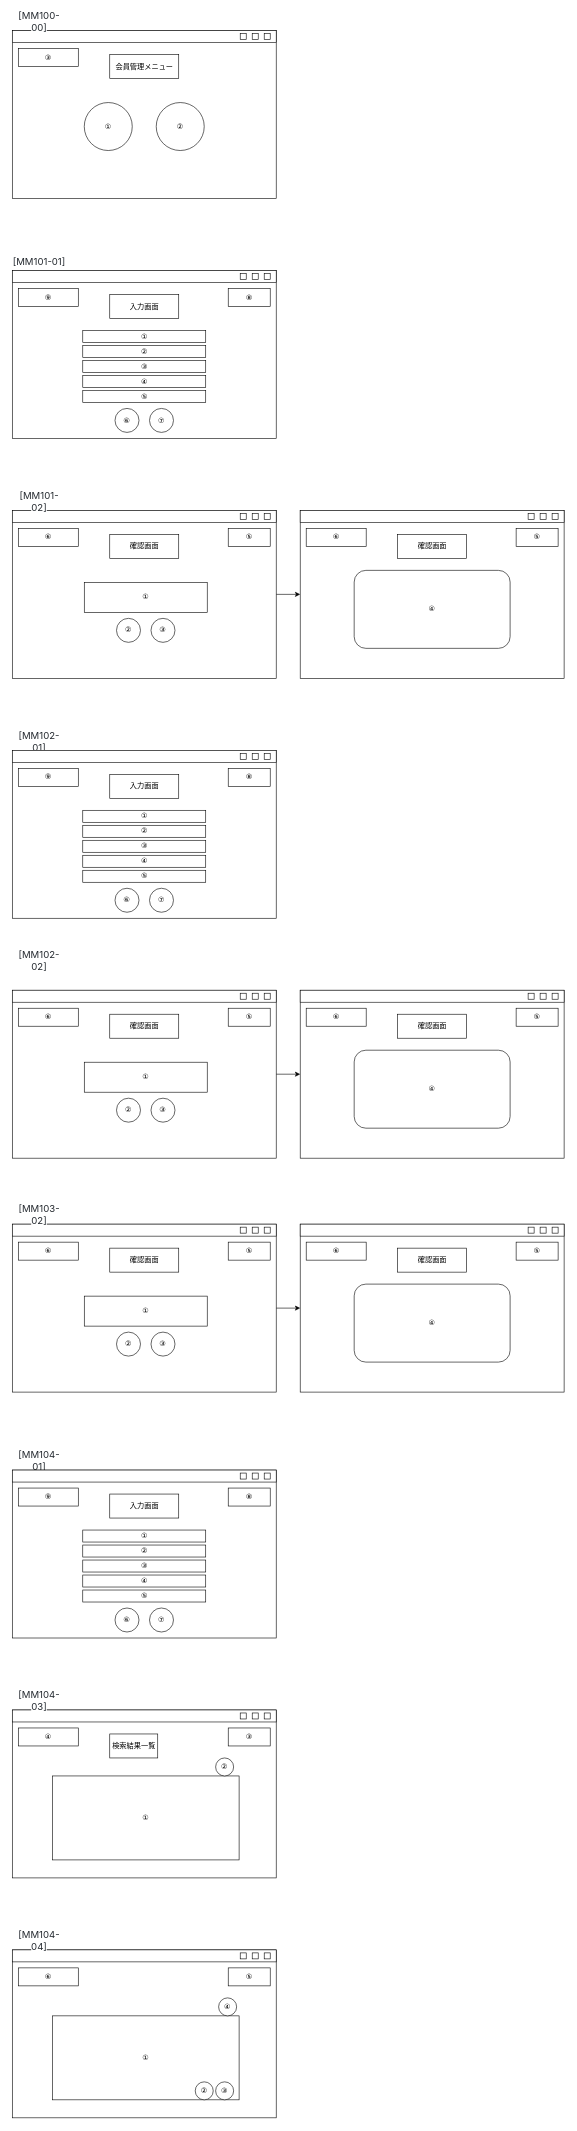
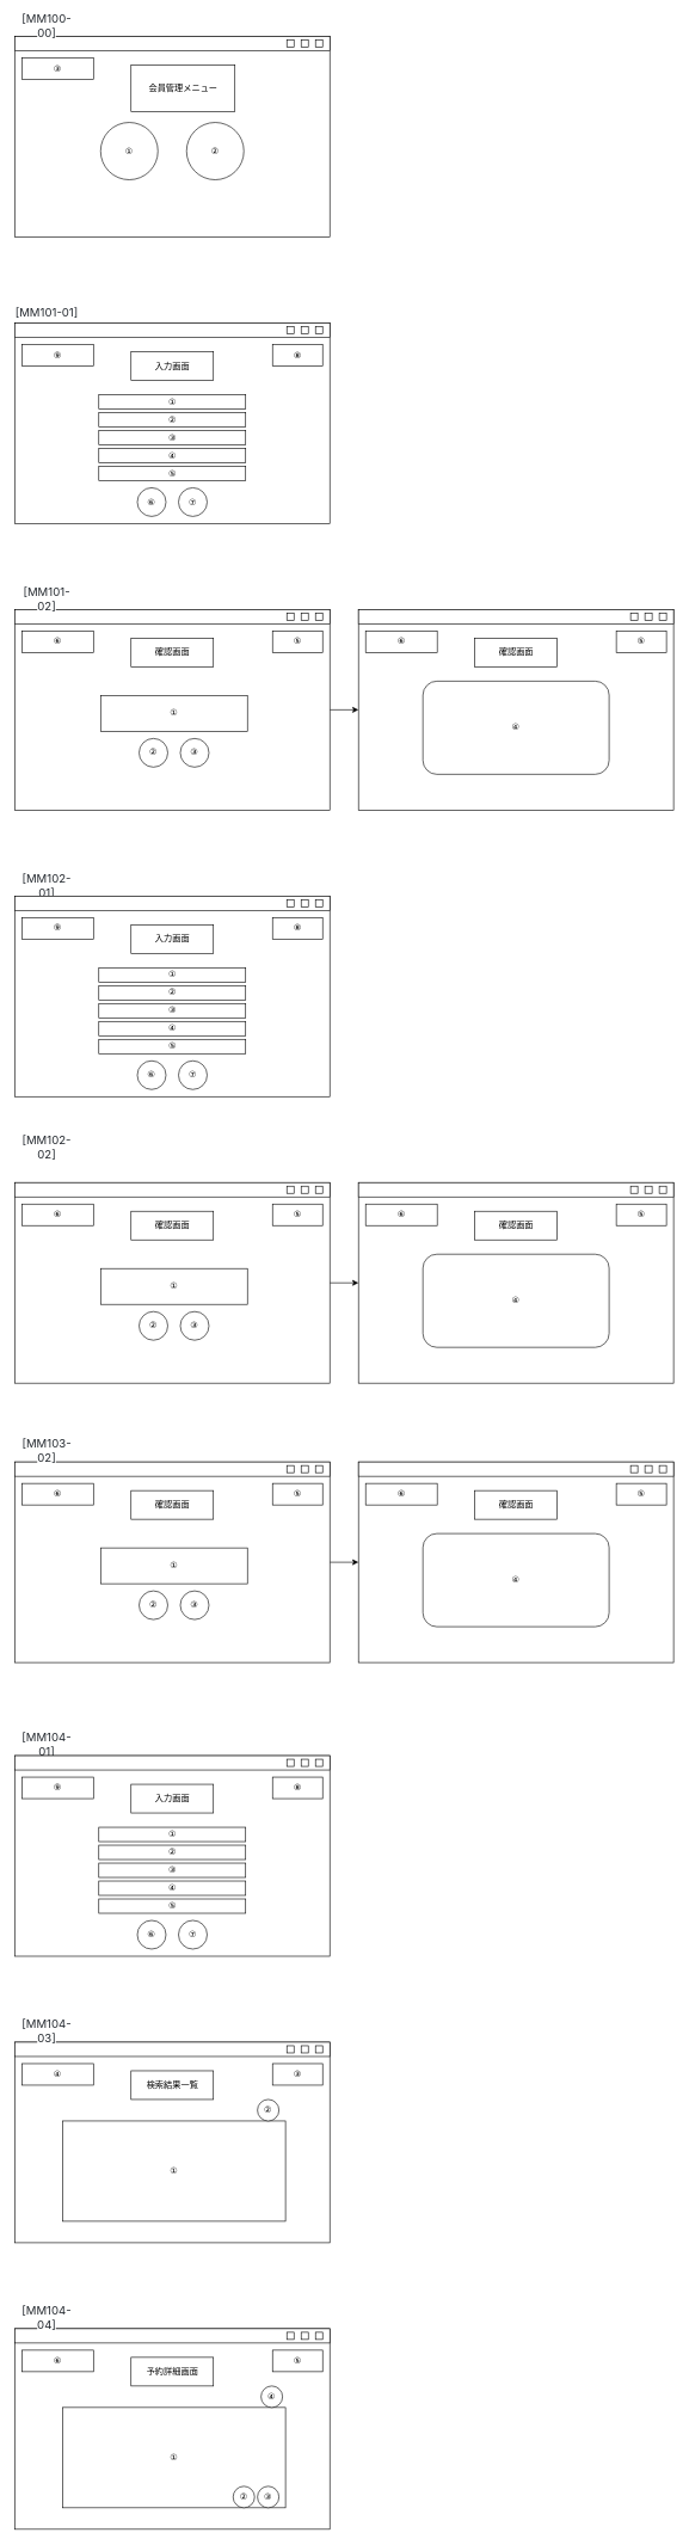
- <mxCell id="10" value="会員管理メニュー" style="rounded=0;whiteSpace=wrap;html=1;" parent="1" vertex="1"><mxGeometry x="182.5" y="90" width="115" height="40" as="geometry" /></mxCell>
+ <mxCell id="10" value="会員管理メニュー" style="rounded=0;whiteSpace=wrap;html=1;" parent="1" vertex="1"><mxGeometry x="182.5" y="90" width="145" height="65" as="geometry" /></mxCell>
- <mxCell id="99" value="検索結果一覧" style="rounded=0;whiteSpace=wrap;html=1;" parent="1" vertex="1"><mxGeometry x="182.5" y="2890" width="80" height="40" as="geometry" /></mxCell>
+ <mxCell id="99" value="検索結果一覧" style="rounded=0;whiteSpace=wrap;html=1;" parent="1" vertex="1"><mxGeometry x="182.5" y="2890" width="115" height="40" as="geometry" /></mxCell>
+ <mxCell id="109" value="予約詳細画面" style="rounded=0;whiteSpace=wrap;html=1;" parent="1" vertex="1"><mxGeometry x="182.5" y="3290" width="115" height="40" as="geometry" /></mxCell>
